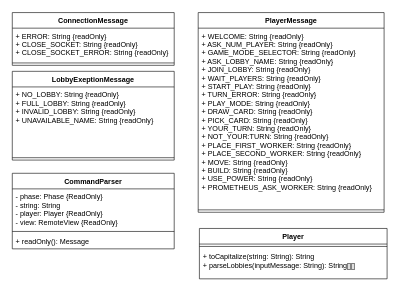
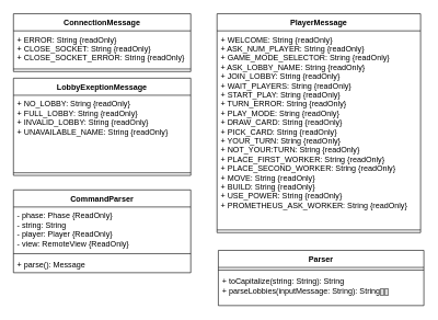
- <mxCell id="15" value="Player" style="swimlane;fontStyle=1;align=center;verticalAlign=top;childLayout=stackLayout;horizontal=1;startSize=26;horizontalStack=0;resizeParent=1;resizeParentMax=0;resizeLast=0;collapsible=1;marginBottom=0;" vertex="1" parent="1"><mxGeometry x="332" y="380" width="313" height="84" as="geometry" /></mxCell>
+ <mxCell id="15" value="Parser" style="swimlane;fontStyle=1;align=center;verticalAlign=top;childLayout=stackLayout;horizontal=1;startSize=26;horizontalStack=0;resizeParent=1;resizeParentMax=0;resizeLast=0;collapsible=1;marginBottom=0;" vertex="1" parent="1"><mxGeometry x="332" y="380" width="313" height="84" as="geometry" /></mxCell>
- <mxCell id="14" value="+ readOnly(): Message" style="text;strokeColor=none;fillColor=none;align=left;verticalAlign=top;spacingLeft=4;spacingRight=4;overflow=hidden;rotatable=0;points=[[0,0.5],[1,0.5]];portConstraint=eastwest;" vertex="1" parent="11"><mxGeometry y="101" width="270" height="25" as="geometry" /></mxCell>
+ <mxCell id="14" value="+ parse(): Message" style="text;strokeColor=none;fillColor=none;align=left;verticalAlign=top;spacingLeft=4;spacingRight=4;overflow=hidden;rotatable=0;points=[[0,0.5],[1,0.5]];portConstraint=eastwest;" vertex="1" parent="11"><mxGeometry y="101" width="270" height="25" as="geometry" /></mxCell>
